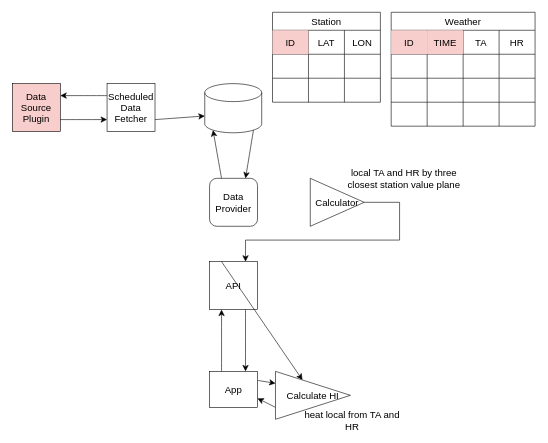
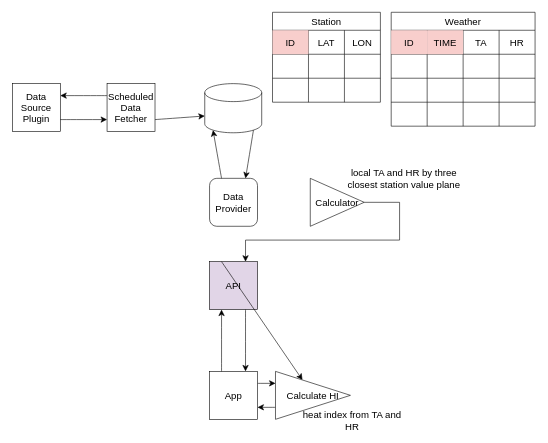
- <mxCell id="2" value="Data Source&lt;br&gt;Plugin" style="whiteSpace=wrap;html=1;aspect=fixed;fontSize=16;fillColor=#f8cecc;" vertex="1" parent="1"><mxGeometry x="20" y="139" width="80" height="80" as="geometry" /></mxCell>
+ <mxCell id="2" value="Data Source&lt;br&gt;Plugin" style="whiteSpace=wrap;html=1;aspect=fixed;fontSize=16;" vertex="1" parent="1"><mxGeometry x="20" y="139" width="80" height="80" as="geometry" /></mxCell>
- <mxCell id="8" value="API" style="whiteSpace=wrap;html=1;aspect=fixed;fontSize=16;" vertex="1" parent="1"><mxGeometry x="349" y="436" width="80" height="80" as="geometry" /></mxCell>
+ <mxCell id="8" value="API" style="whiteSpace=wrap;html=1;aspect=fixed;fontSize=16;fillColor=#e1d5e7;" vertex="1" parent="1"><mxGeometry x="349" y="436" width="80" height="80" as="geometry" /></mxCell>
- <mxCell id="50" value="App" style="whiteSpace=wrap;html=1;aspect=fixed;fontSize=16;" vertex="1" parent="1"><mxGeometry x="349" y="619" width="80" height="60" as="geometry" /></mxCell>
+ <mxCell id="50" value="App" style="whiteSpace=wrap;html=1;aspect=fixed;fontSize=16;" vertex="1" parent="1"><mxGeometry x="349" y="619" width="80" height="80" as="geometry" /></mxCell>
- <mxCell id="56" value="heat local from TA and HR" style="text;html=1;strokeColor=none;fillColor=none;align=center;verticalAlign=middle;whiteSpace=wrap;rounded=0;fontSize=16;" vertex="1" parent="1"><mxGeometry x="499" y="687" width="175.5" height="30" as="geometry" /></mxCell>
+ <mxCell id="56" value="heat index from TA and HR" style="text;html=1;strokeColor=none;fillColor=none;align=center;verticalAlign=middle;whiteSpace=wrap;rounded=0;fontSize=16;" vertex="1" parent="1"><mxGeometry x="499" y="687" width="175.5" height="30" as="geometry" /></mxCell>
